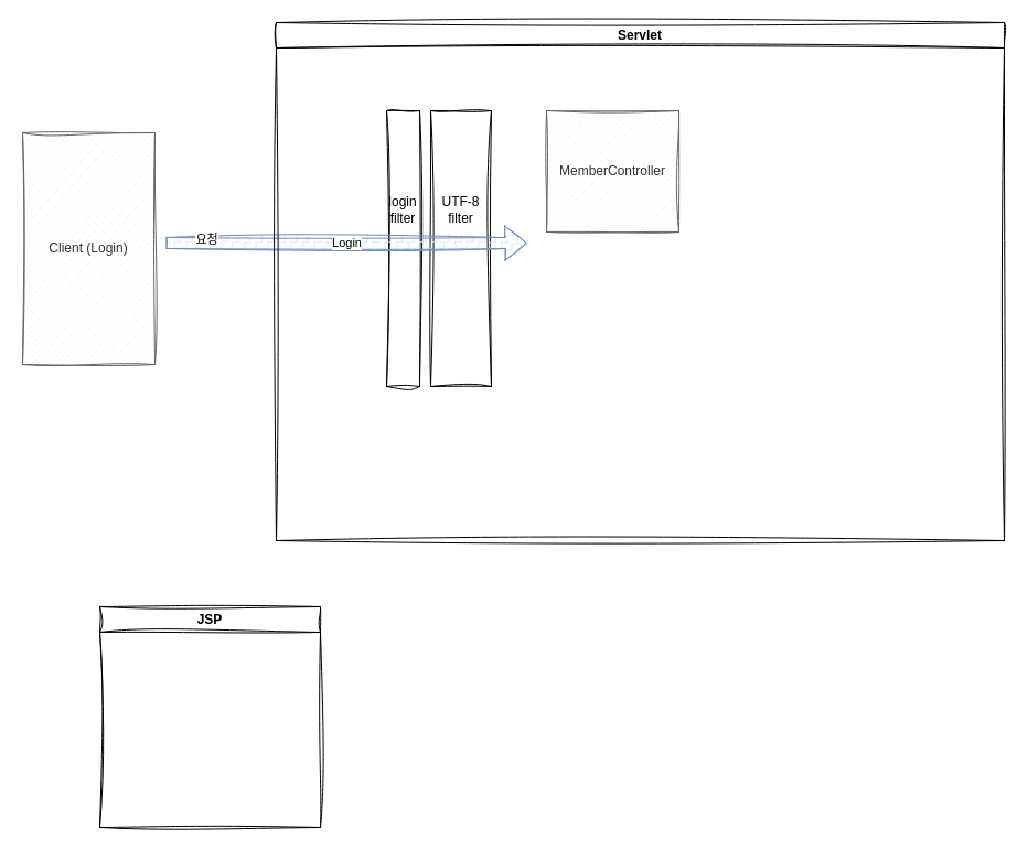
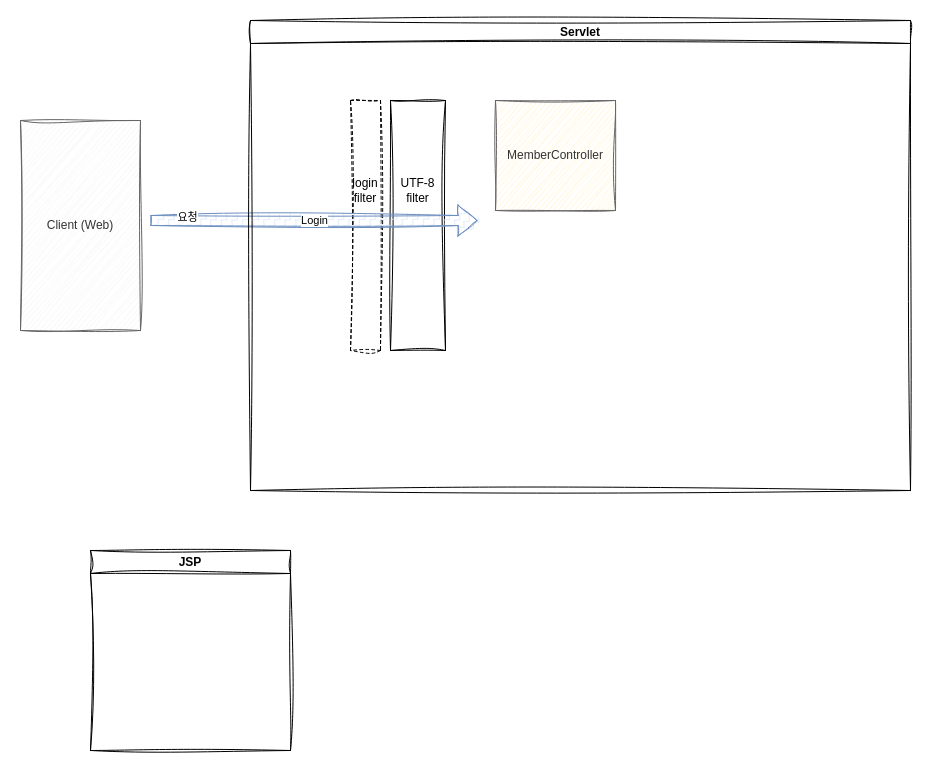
- <mxCell id="8" value="MemberController" style="rounded=0;whiteSpace=wrap;html=1;fillColor=#f5f5f5;fontColor=#333333;strokeColor=#666666;fillStyle=auto;sketch=1;curveFitting=1;jiggle=2;" vertex="1" parent="7"><mxGeometry x="245" y="80" width="120" height="110" as="geometry" /></mxCell>
+ <mxCell id="8" value="MemberController" style="rounded=0;whiteSpace=wrap;html=1;fillColor=#fff2cc;fontColor=#333333;strokeColor=#666666;fillStyle=auto;sketch=1;curveFitting=1;jiggle=2;" vertex="1" parent="7"><mxGeometry x="245" y="80" width="120" height="110" as="geometry" /></mxCell>
- <mxCell id="6" value="Client (Login)" style="rounded=0;whiteSpace=wrap;html=1;fillColor=#f5f5f5;fontColor=#333333;strokeColor=#666666;fillStyle=auto;sketch=1;curveFitting=1;jiggle=2;" vertex="1" parent="1"><mxGeometry x="20" y="120" width="120" height="210" as="geometry" /></mxCell>
+ <mxCell id="6" value="Client (Web)" style="rounded=0;whiteSpace=wrap;html=1;fillColor=#f5f5f5;fontColor=#333333;strokeColor=#666666;fillStyle=auto;sketch=1;curveFitting=1;jiggle=2;" vertex="1" parent="1"><mxGeometry x="20" y="120" width="120" height="210" as="geometry" /></mxCell>
- <mxCell id="2" value="login filter" style="rounded=0;whiteSpace=wrap;html=1;direction=west;verticalAlign=middle;spacingTop=-70;sketch=1;curveFitting=1;jiggle=2;" vertex="1" parent="1"><mxGeometry x="350" y="100" width="30" height="250" as="geometry" /></mxCell>
+ <mxCell id="2" value="login filter" style="rounded=0;whiteSpace=wrap;html=1;direction=west;verticalAlign=middle;spacingTop=-70;sketch=1;curveFitting=1;jiggle=2;dashed=1;" vertex="1" parent="1"><mxGeometry x="350" y="100" width="30" height="250" as="geometry" /></mxCell>
